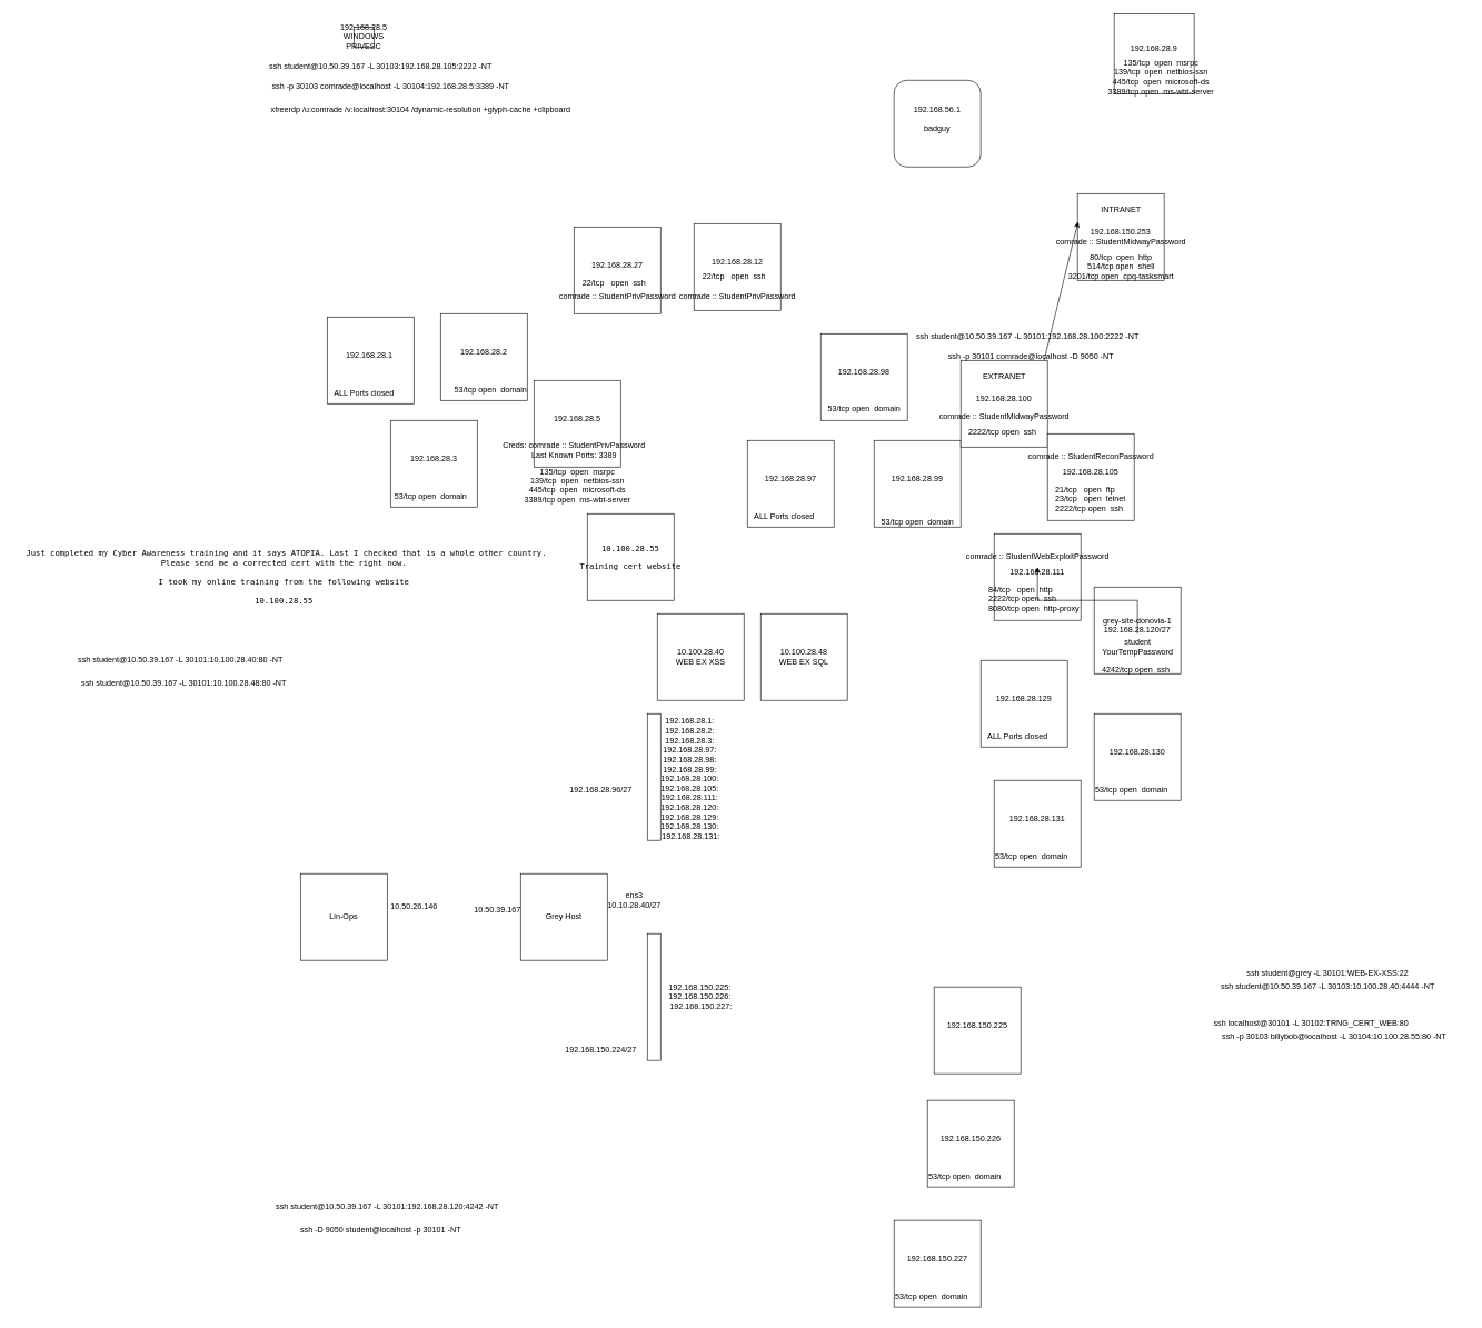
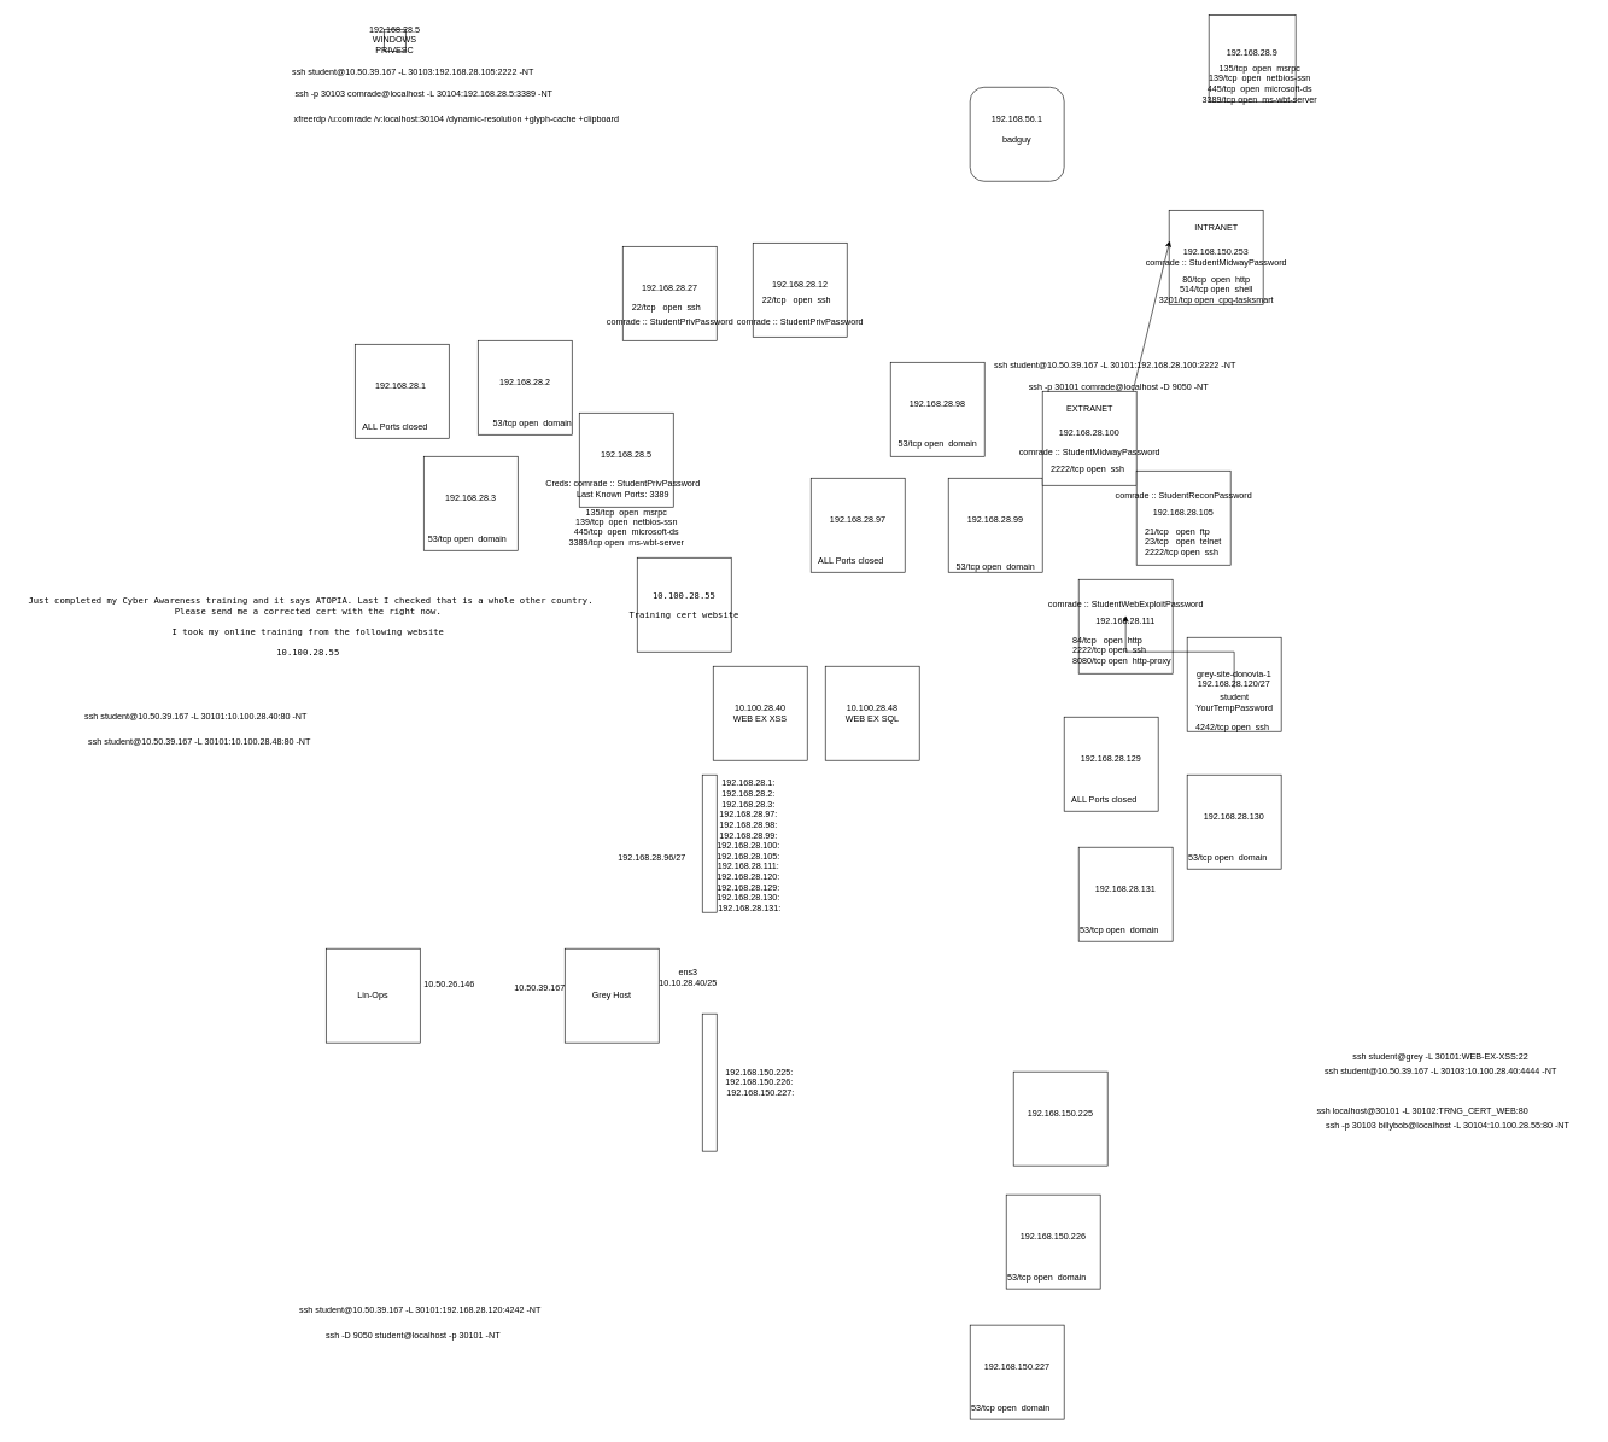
- <mxCell id="4" value="ens3&lt;br&gt;10.10.28.40/27" style="text;html=1;align=center;verticalAlign=middle;resizable=0;points=[];autosize=1;strokeColor=none;fillColor=none;" parent="1" vertex="1"><mxGeometry x="900" y="1330" width="100" height="40" as="geometry" /></mxCell>
+ <mxCell id="4" value="ens3&lt;br&gt;10.10.28.40/25" style="text;html=1;align=center;verticalAlign=middle;resizable=0;points=[];autosize=1;strokeColor=none;fillColor=none;" parent="1" vertex="1"><mxGeometry x="900" y="1330" width="100" height="40" as="geometry" /></mxCell>
- <mxCell id="9" value="192.168.150.224/27" style="text;html=1;align=center;verticalAlign=middle;resizable=0;points=[];autosize=1;strokeColor=none;fillColor=none;" parent="1" vertex="1"><mxGeometry x="835" y="1560" width="130" height="30" as="geometry" /></mxCell>
